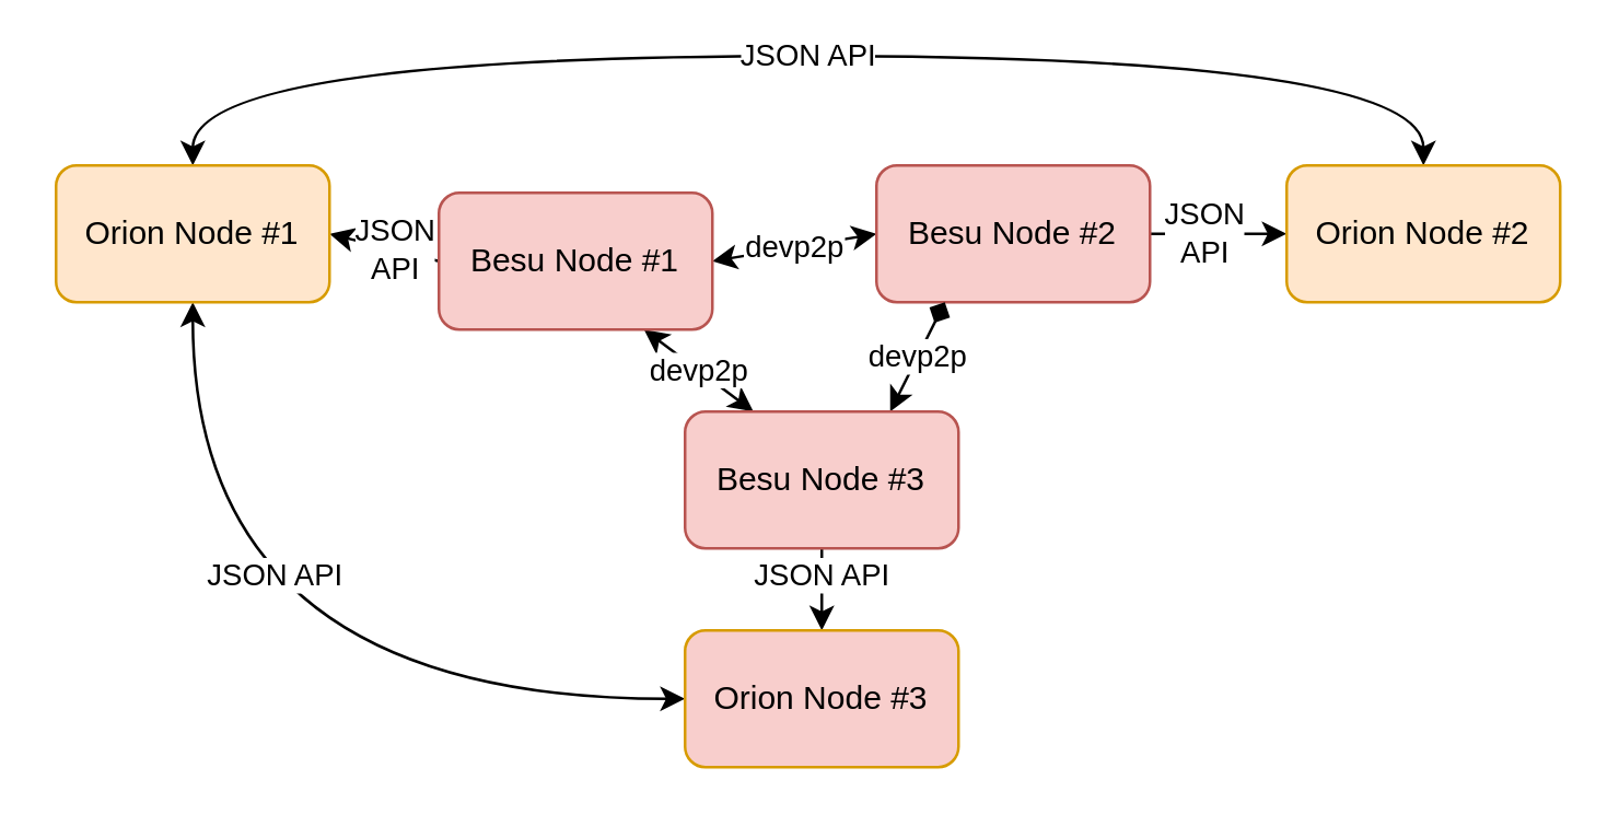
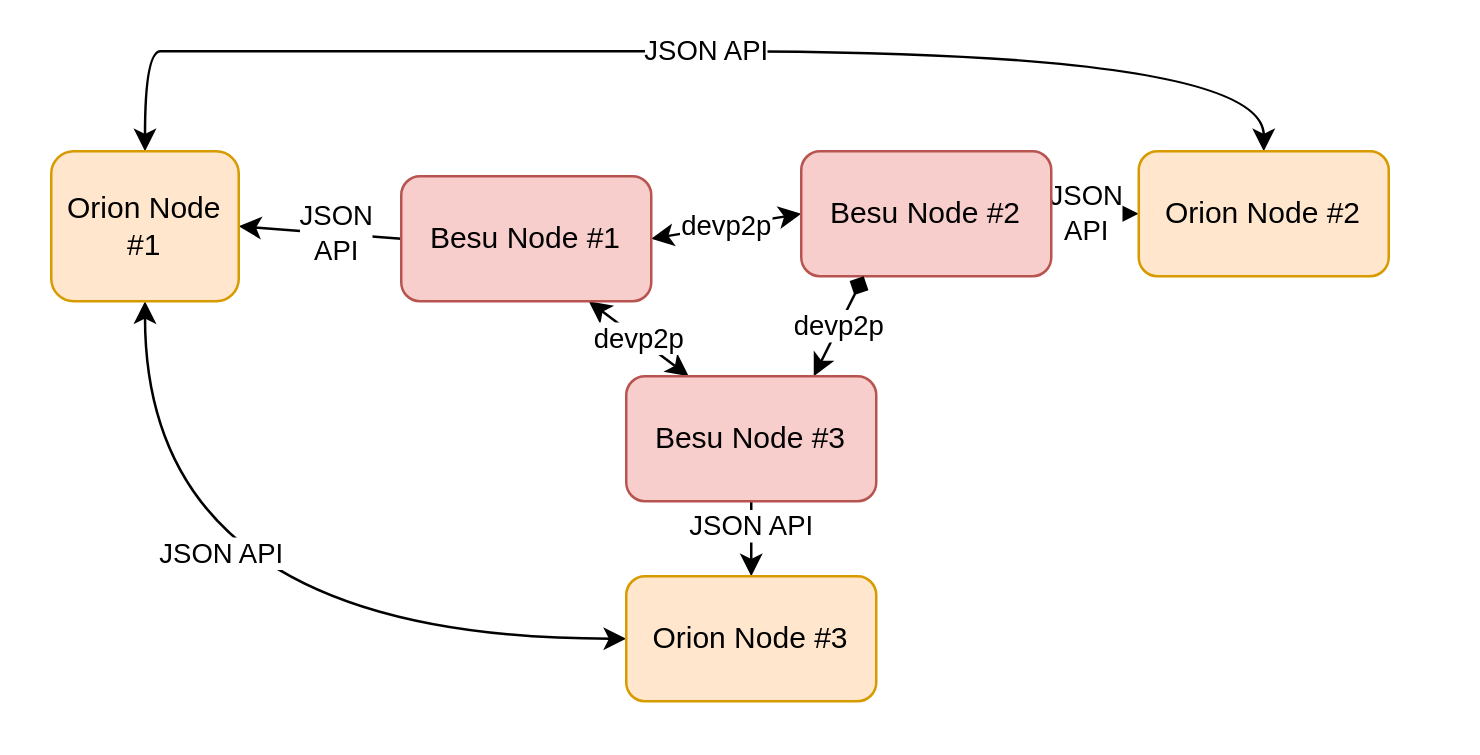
- <mxCell id="13" value="Orion Node #1" style="rounded=1;whiteSpace=wrap;html=1;fillColor=#ffe6cc;strokeColor=#d79b00;" vertex="1" parent="1"><mxGeometry x="20" y="60" width="100" height="50" as="geometry" /></mxCell>
+ <mxCell id="13" value="Orion Node #1" style="rounded=1;whiteSpace=wrap;html=1;fillColor=#ffe6cc;strokeColor=#d79b00;" vertex="1" parent="1"><mxGeometry x="20" y="60" width="75" height="60" as="geometry" /></mxCell>
- <mxCell id="15" value="Orion Node #2" style="rounded=1;whiteSpace=wrap;html=1;fillColor=#ffe6cc;strokeColor=#d79b00;" vertex="1" parent="1"><mxGeometry x="470" y="60" width="100" height="50" as="geometry" /></mxCell>
+ <mxCell id="15" value="Orion Node #2" style="rounded=1;whiteSpace=wrap;html=1;fillColor=#ffe6cc;strokeColor=#d79b00;" vertex="1" parent="1"><mxGeometry x="455" y="60" width="100" height="50" as="geometry" /></mxCell>
- <mxCell id="14" value="Orion Node #3" style="rounded=1;whiteSpace=wrap;html=1;fillColor=#f8cecc;strokeColor=#d79b00;" vertex="1" parent="1"><mxGeometry x="250" y="230" width="100" height="50" as="geometry" /></mxCell>
+ <mxCell id="14" value="Orion Node #3" style="rounded=1;whiteSpace=wrap;html=1;fillColor=#ffe6cc;strokeColor=#d79b00;" vertex="1" parent="1"><mxGeometry x="250" y="230" width="100" height="50" as="geometry" /></mxCell>
